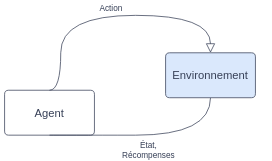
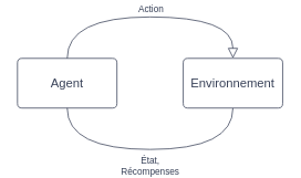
- <mxCell id="4" value="Environnement" style="rounded=1;whiteSpace=wrap;html=1;arcSize=9;fontSize=15;fontColor=#374057;strokeColor=#374057;fillColor=#dae8fc;" parent="1" vertex="1"><mxGeometry x="220" y="70" width="120" height="60" as="geometry" /></mxCell>
+ <mxCell id="4" value="Environnement" style="rounded=1;whiteSpace=wrap;html=1;arcSize=9;fontSize=15;fontColor=#374057;strokeColor=#374057;" parent="1" vertex="1"><mxGeometry x="220" y="70" width="120" height="60" as="geometry" /></mxCell>
- <mxCell id="2" value="Agent" style="rounded=1;whiteSpace=wrap;html=1;arcSize=9;fontSize=15;fontColor=#374057;strokeColor=#374057;" parent="1" vertex="1"><mxGeometry x="5" y="120" width="120" height="60" as="geometry" /></mxCell>
+ <mxCell id="2" value="Agent" style="rounded=1;whiteSpace=wrap;html=1;arcSize=9;fontSize=15;fontColor=#374057;strokeColor=#374057;" parent="1" vertex="1"><mxGeometry x="20" y="70" width="120" height="60" as="geometry" /></mxCell>
